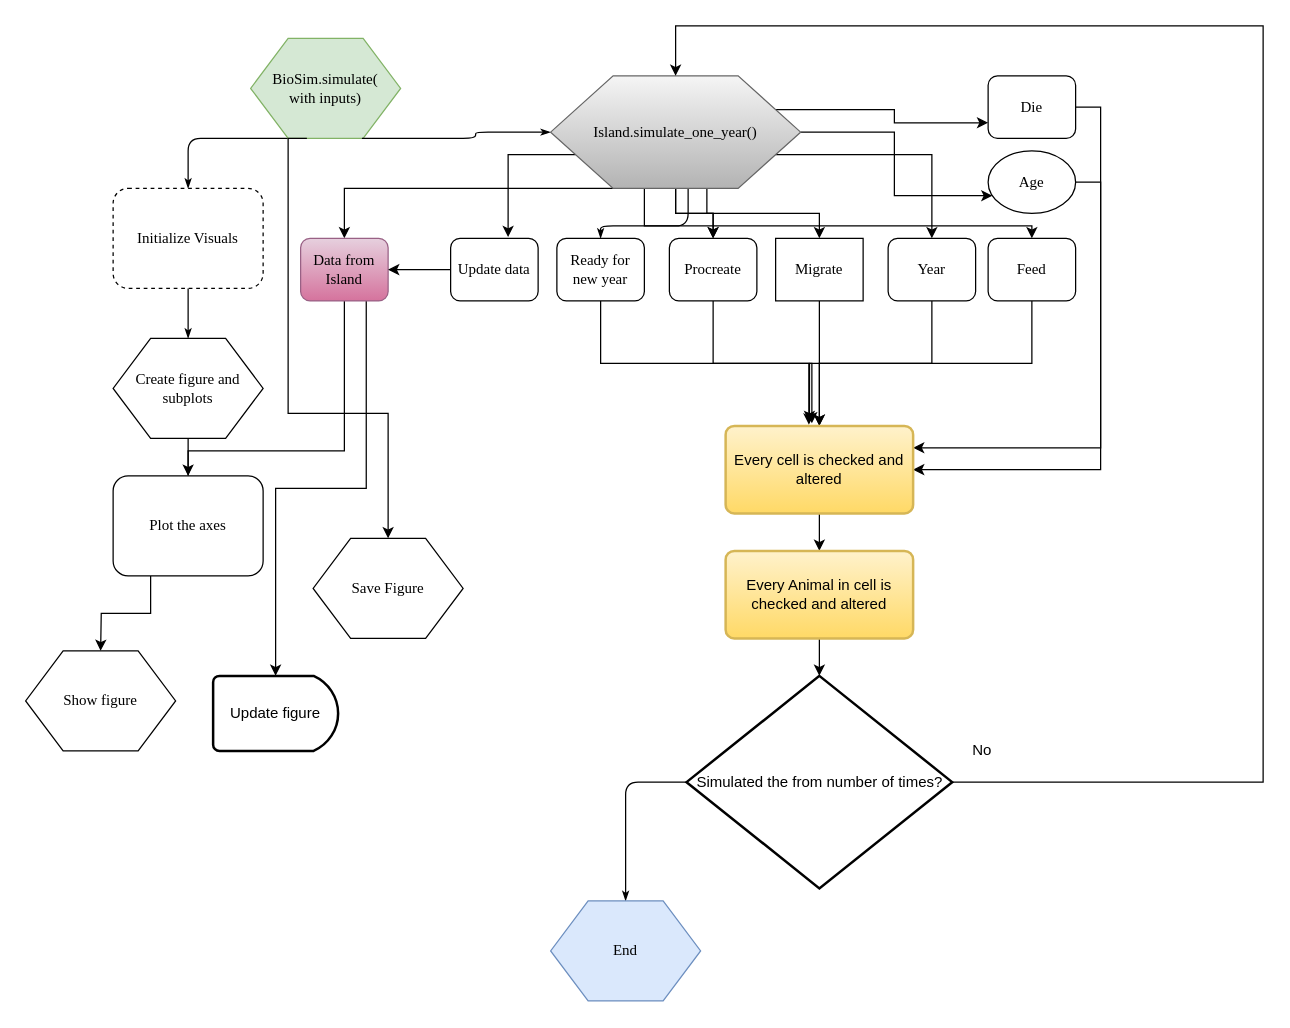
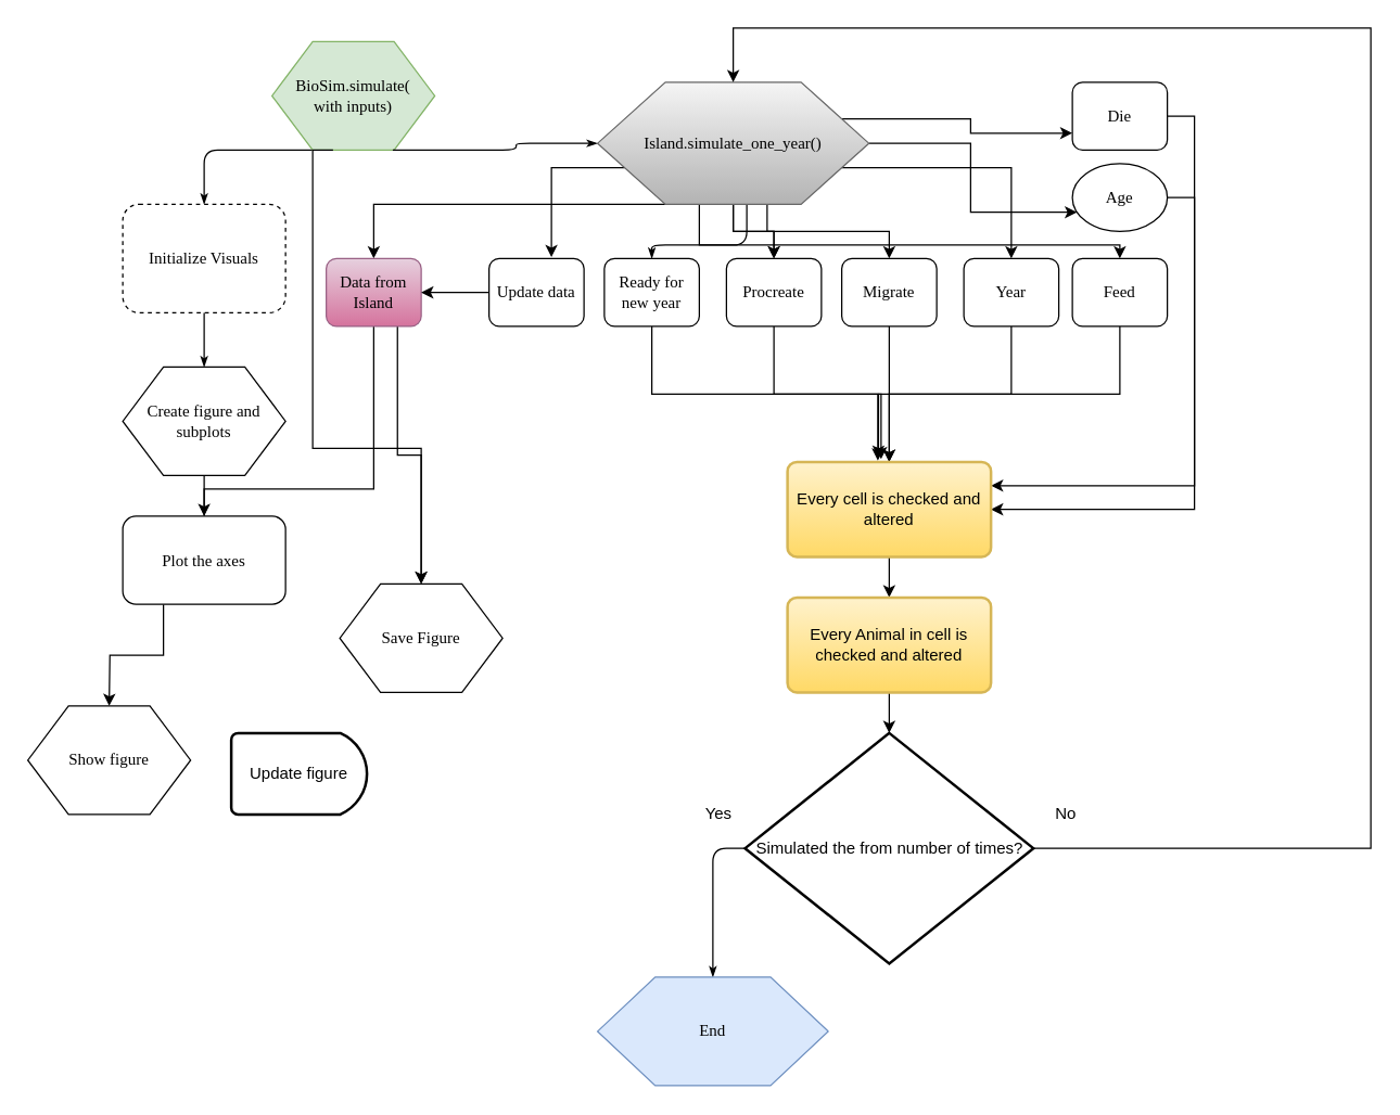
- <mxCell id="37" value="Migrate" style="whiteSpace=wrap;html=1;shadow=0;labelBackgroundColor=none;strokeWidth=1;fontFamily=Verdana;fontSize=12;align=center;rounded=0;" vertex="1" parent="1"><mxGeometry x="620" y="190" width="70" height="50" as="geometry" /></mxCell>
+ <mxCell id="37" value="Migrate" style="rounded=1;whiteSpace=wrap;html=1;shadow=0;labelBackgroundColor=none;strokeWidth=1;fontFamily=Verdana;fontSize=12;align=center;" vertex="1" parent="1"><mxGeometry x="620" y="190" width="70" height="50" as="geometry" /></mxCell>
- <mxCell id="28" style="edgeStyle=orthogonalEdgeStyle;rounded=0;orthogonalLoop=1;jettySize=auto;html=1;exitX=0.75;exitY=1;exitDx=0;exitDy=0;" edge="1" parent="1" source="29" target="31"><mxGeometry relative="1" as="geometry" /></mxCell>
+ <mxCell id="28" style="edgeStyle=orthogonalEdgeStyle;rounded=0;orthogonalLoop=1;jettySize=auto;html=1;exitX=0.75;exitY=1;exitDx=0;exitDy=0;" edge="1" parent="1" source="29" target="46"><mxGeometry relative="1" as="geometry" /></mxCell>
- <mxCell id="21" value="Plot the axes" style="rounded=1;whiteSpace=wrap;html=1;shadow=0;labelBackgroundColor=none;strokeWidth=1;fontFamily=Verdana;fontSize=12;align=center;" parent="1" vertex="1"><mxGeometry x="90" y="380" width="120" height="80" as="geometry" /></mxCell>
+ <mxCell id="21" value="Plot the axes" style="rounded=1;whiteSpace=wrap;html=1;shadow=0;labelBackgroundColor=none;strokeWidth=1;fontFamily=Verdana;fontSize=12;align=center;" parent="1" vertex="1"><mxGeometry x="90" y="380" width="120" height="65" as="geometry" /></mxCell>
+ <mxCell id="53" value="Yes" style="text;html=1;align=center;verticalAlign=middle;resizable=0;points=[];autosize=1;" vertex="1" parent="1"><mxGeometry x="508.75" y="590" width="40" height="20" as="geometry" /></mxCell>
- <mxCell id="25" value="End" style="shape=hexagon;perimeter=hexagonPerimeter;whiteSpace=wrap;html=1;rounded=0;shadow=0;labelBackgroundColor=none;strokeWidth=1;fontFamily=Verdana;fontSize=12;align=center;fillColor=#dae8fc;strokeColor=#6c8ebf;" parent="1" vertex="1"><mxGeometry x="440" y="720" width="120" height="80" as="geometry" /></mxCell>
+ <mxCell id="25" value="End" style="shape=hexagon;perimeter=hexagonPerimeter;whiteSpace=wrap;html=1;rounded=0;shadow=0;labelBackgroundColor=none;strokeWidth=1;fontFamily=Verdana;fontSize=12;align=center;fillColor=#dae8fc;strokeColor=#6c8ebf;" parent="1" vertex="1"><mxGeometry x="440" y="720" width="170" height="80" as="geometry" /></mxCell>
